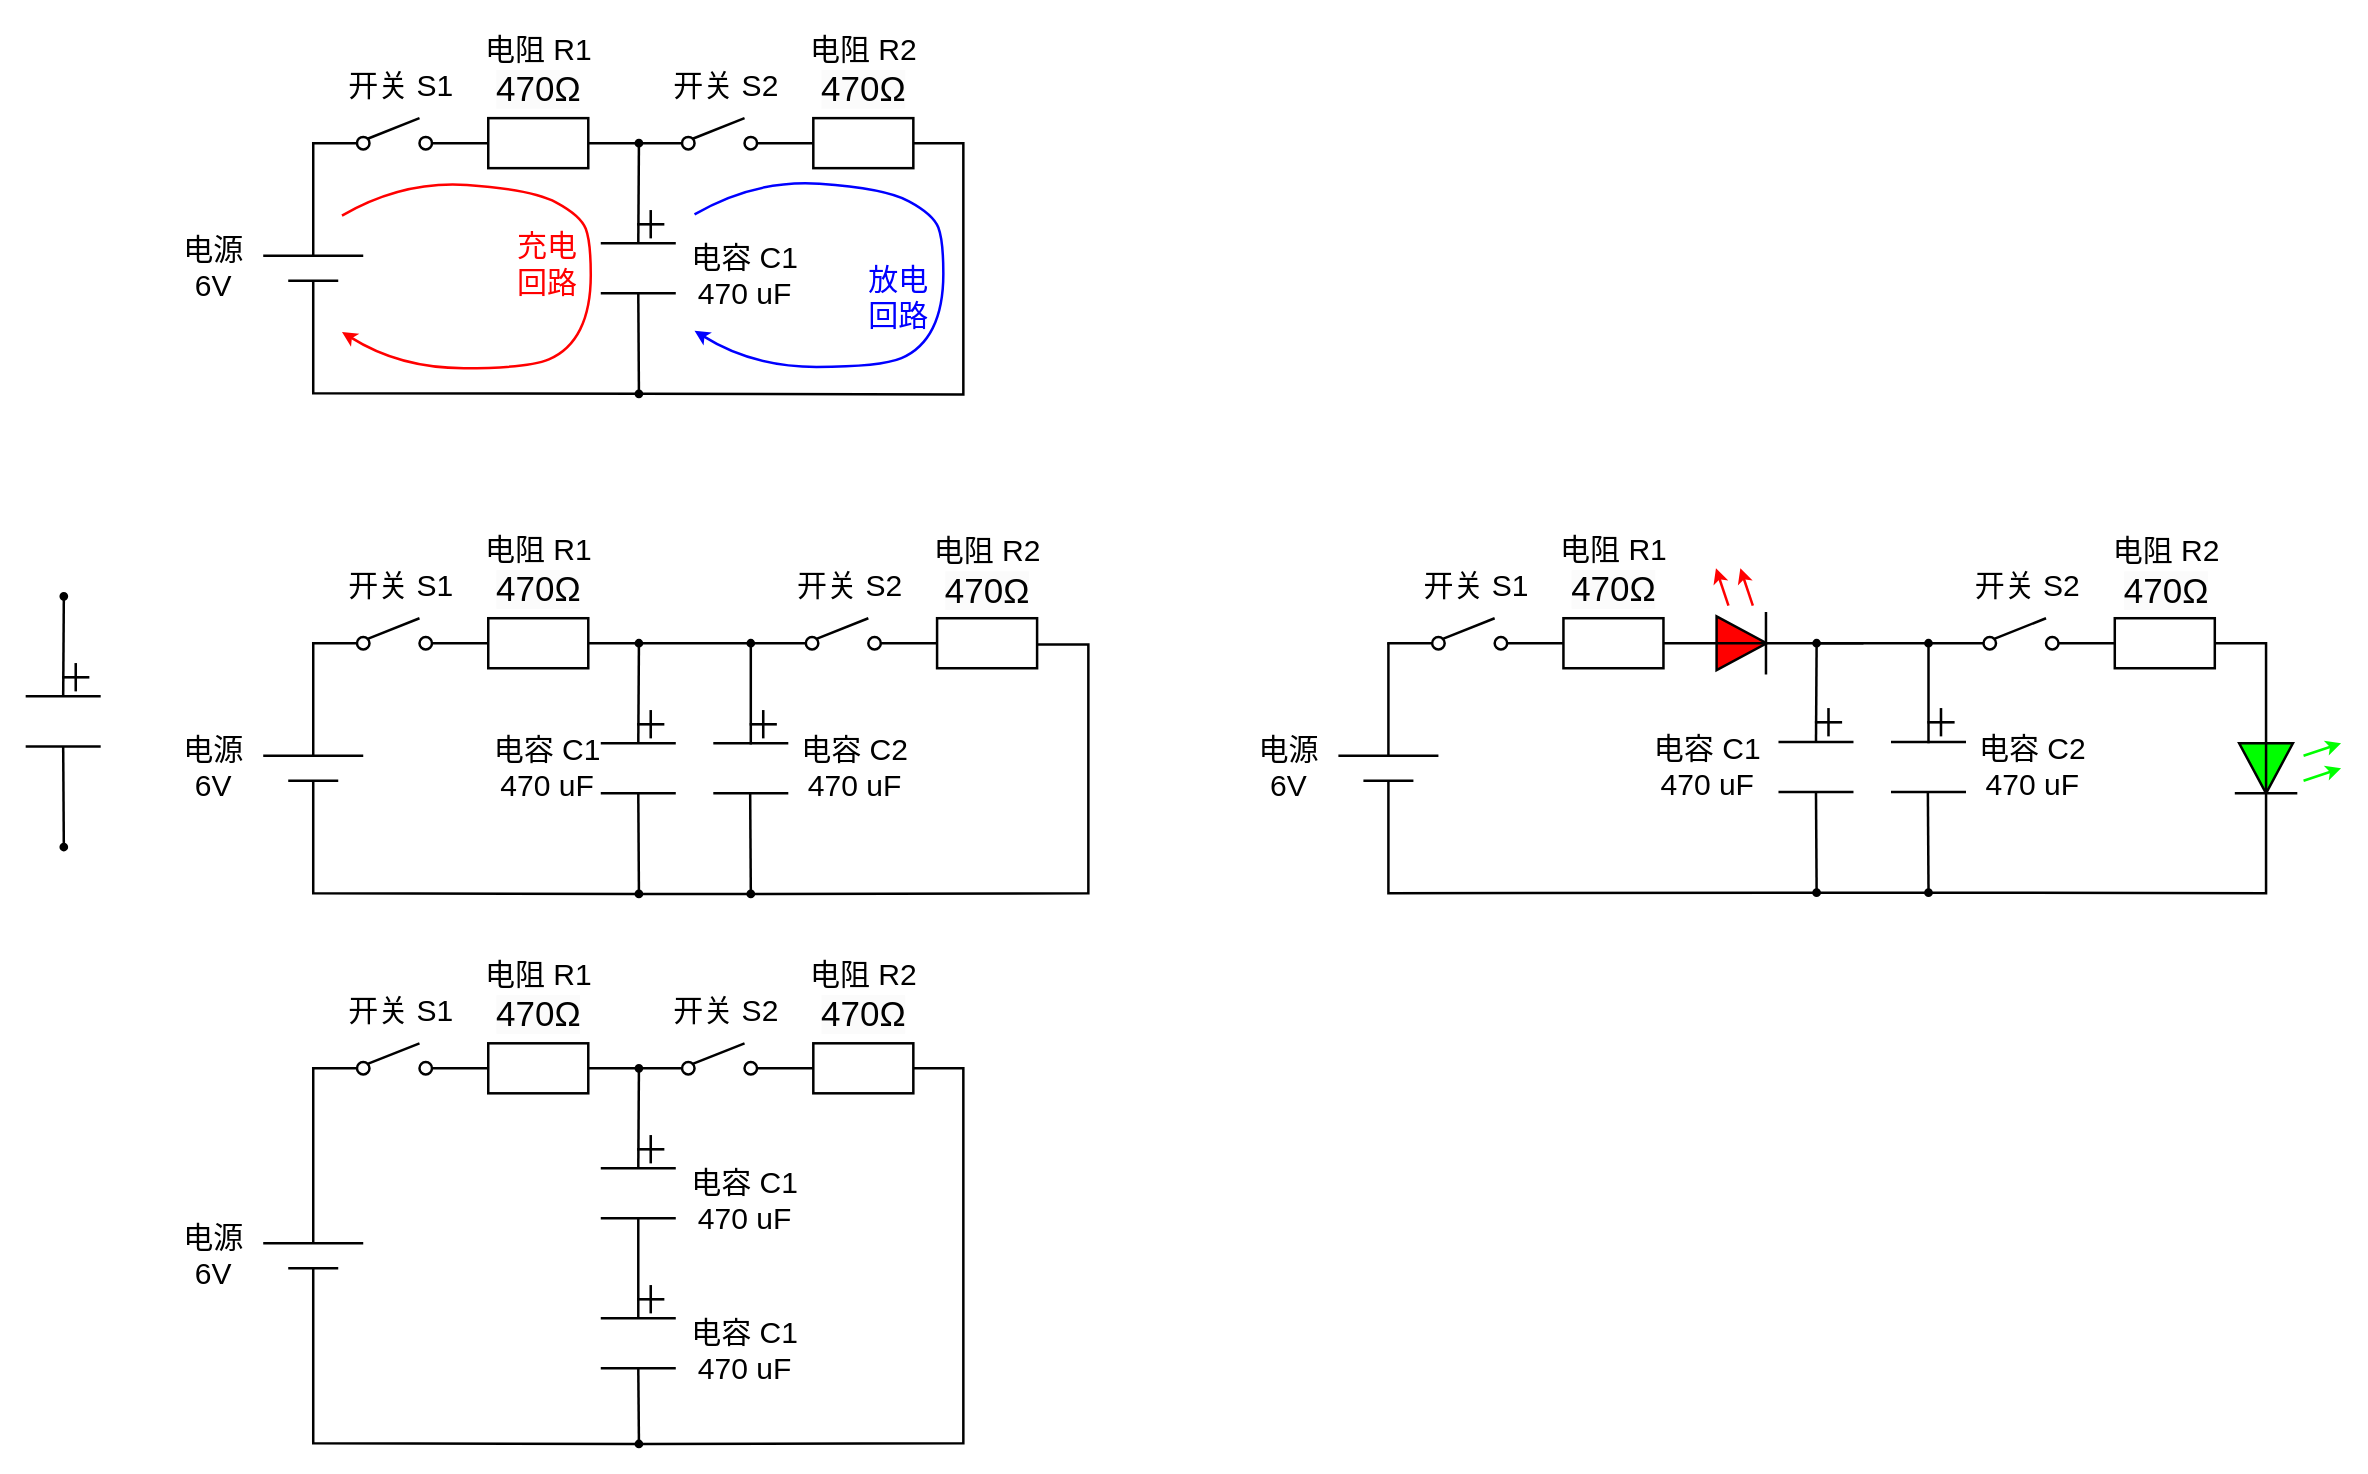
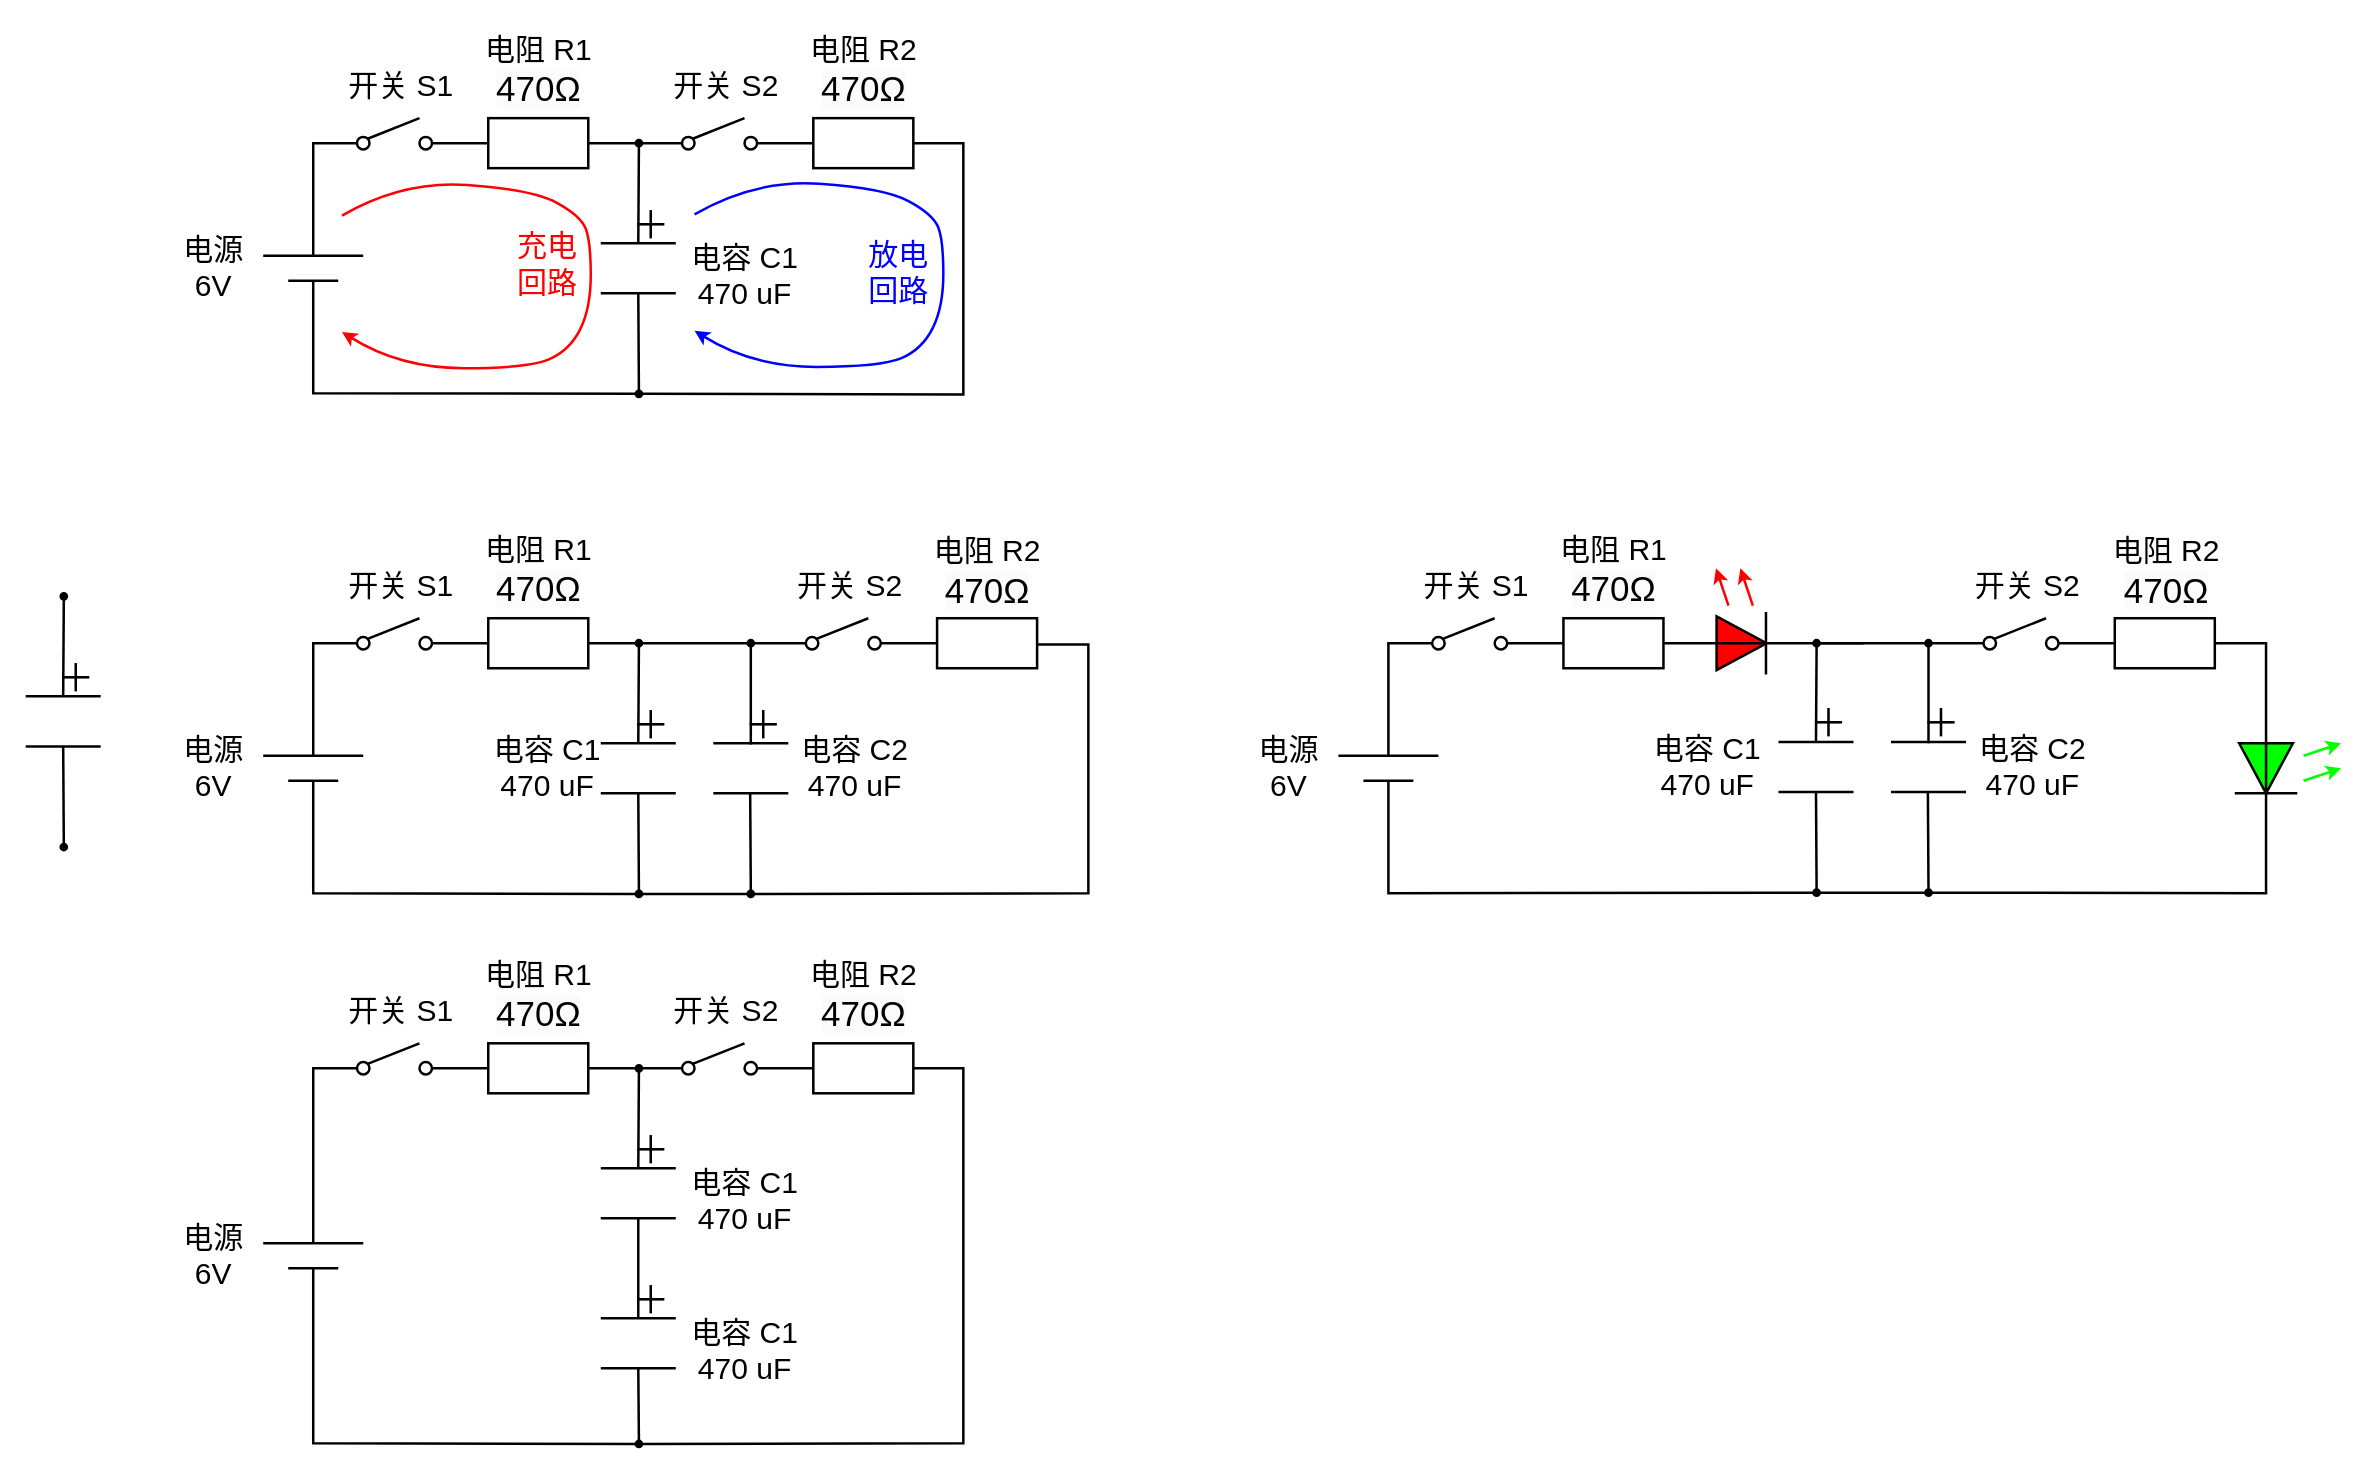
- <mxCell id="36" value="&lt;font style=&quot;font-size: 24px;&quot;&gt;放电&lt;br&gt;回路&lt;/font&gt;" style="text;html=1;align=center;verticalAlign=middle;resizable=0;points=[];autosize=1;strokeColor=none;fillColor=none;fontColor=#0000FF;" parent="1" vertex="1"><mxGeometry x="685" y="203" width="66" height="70" as="geometry" /></mxCell>
+ <mxCell id="36" value="&lt;font style=&quot;font-size: 24px;&quot;&gt;放电&lt;br&gt;回路&lt;/font&gt;" style="text;html=1;align=center;verticalAlign=middle;resizable=0;points=[];autosize=1;strokeColor=none;fillColor=none;fontColor=#0000FF;" parent="1" vertex="1"><mxGeometry x="685" y="183" width="66" height="70" as="geometry" /></mxCell>
